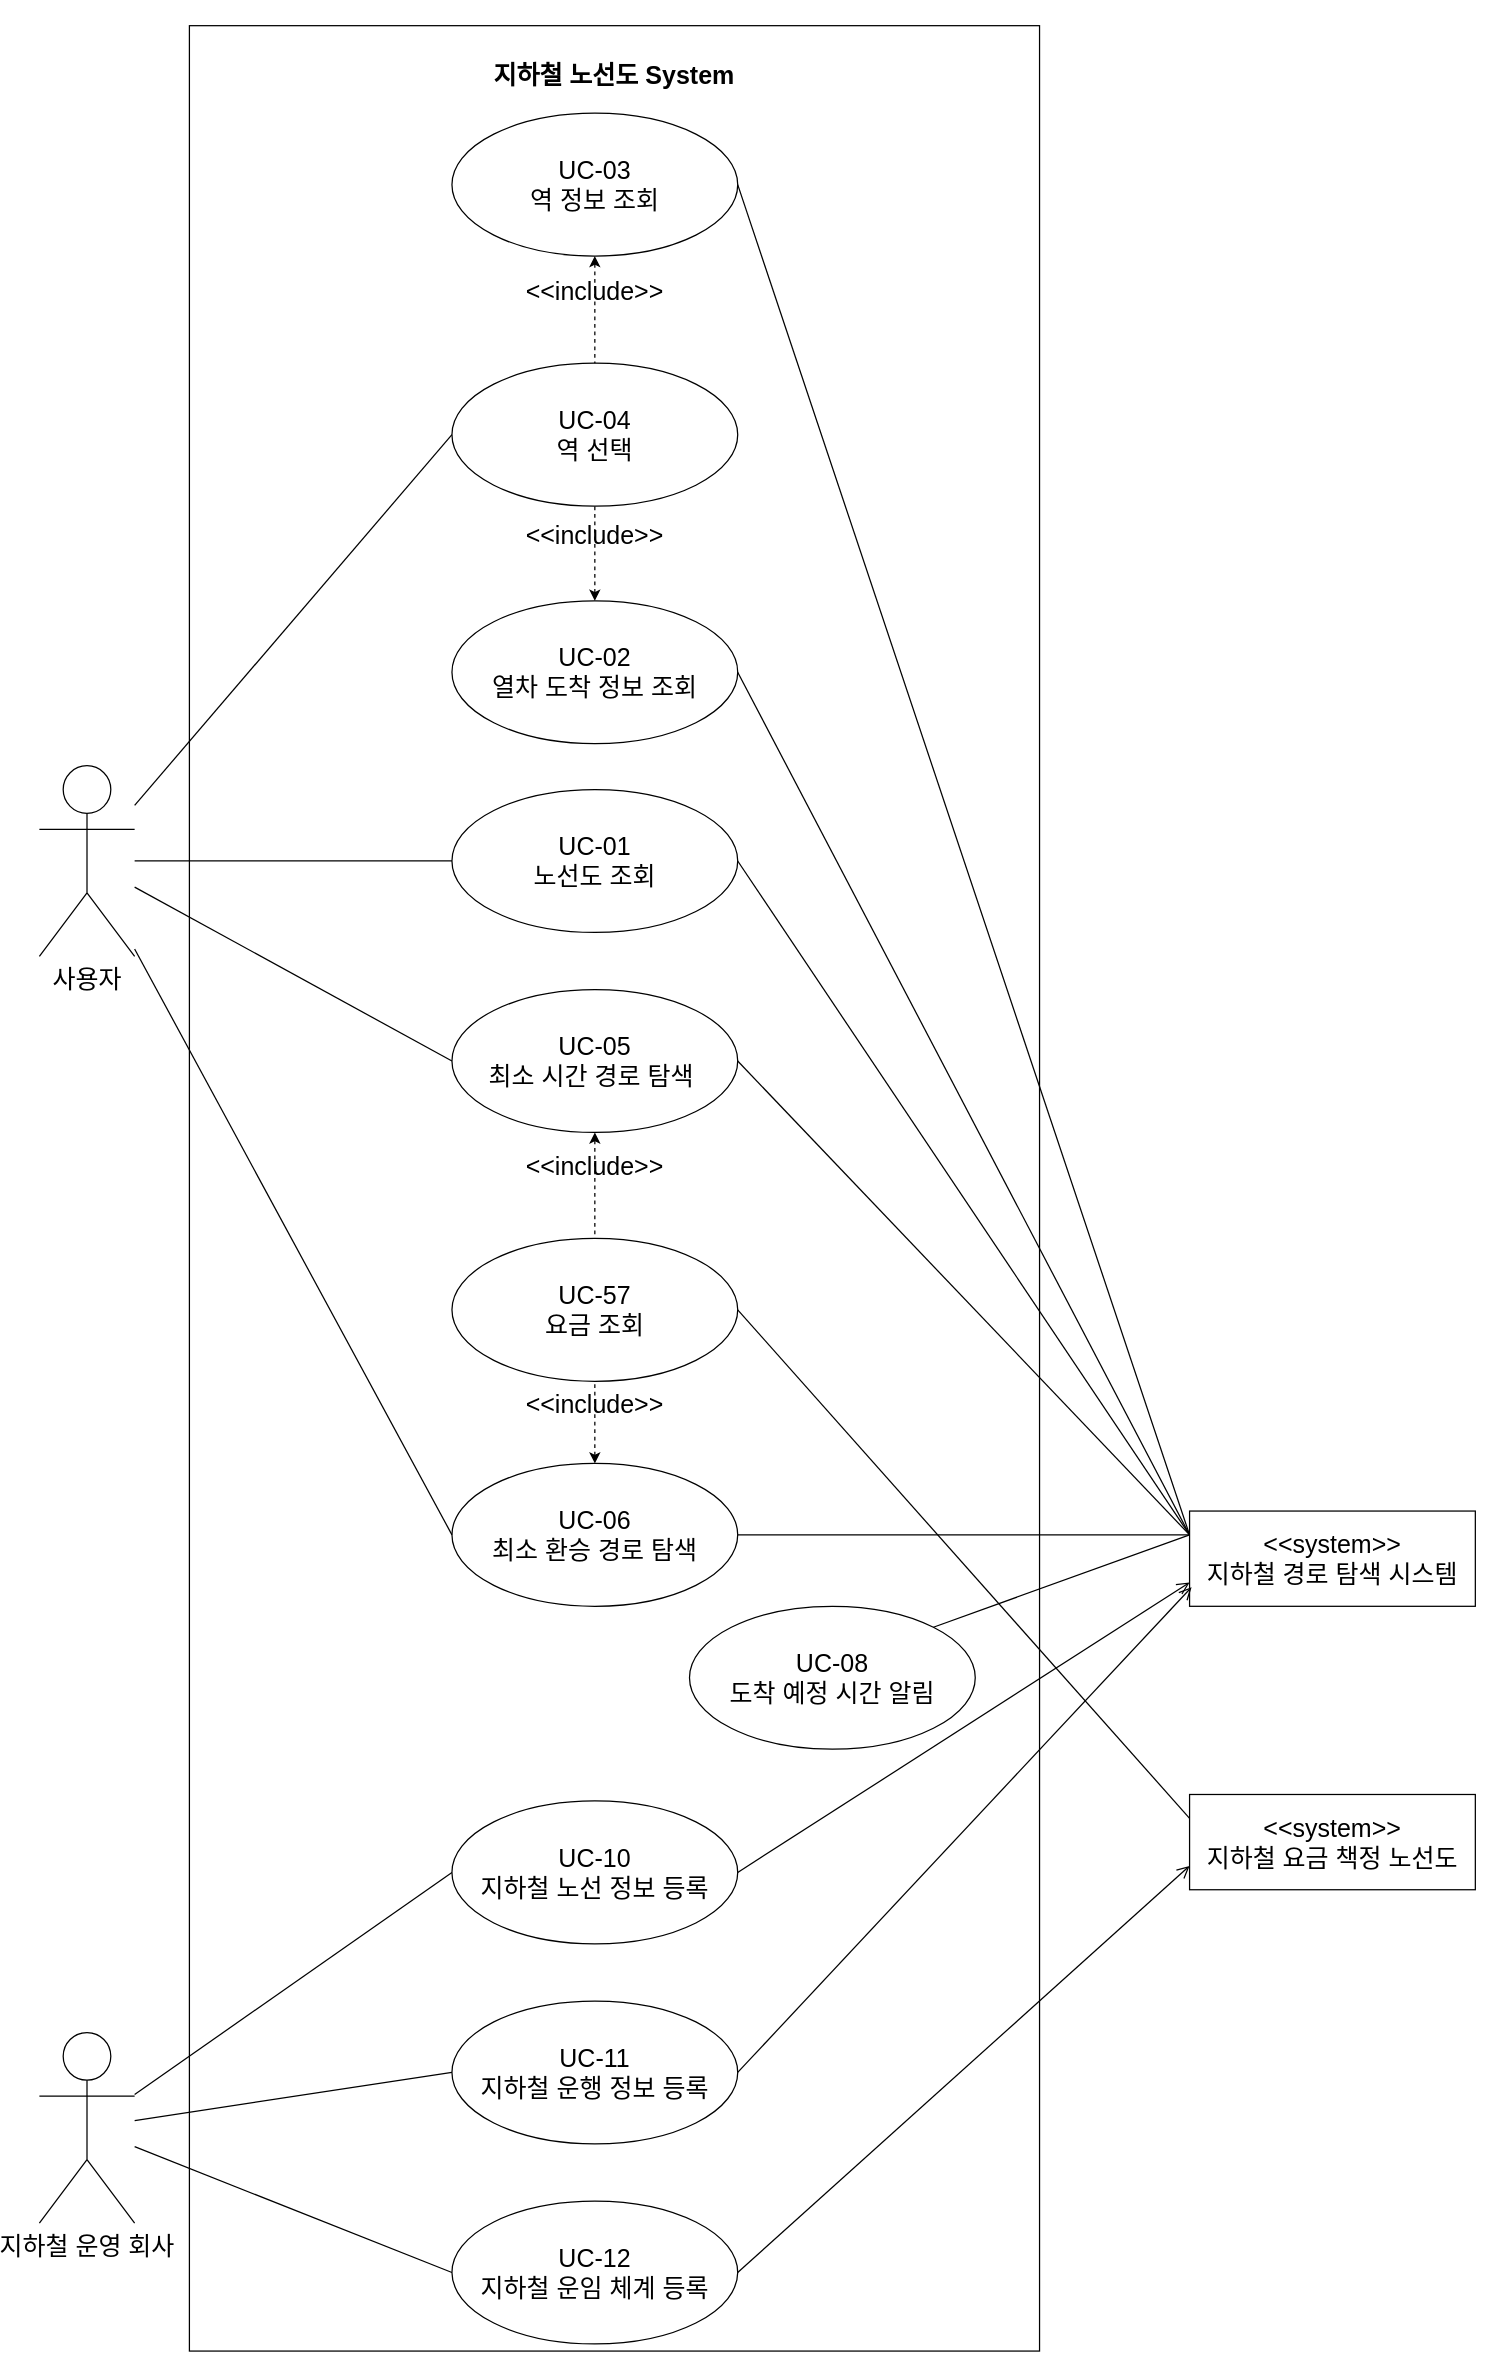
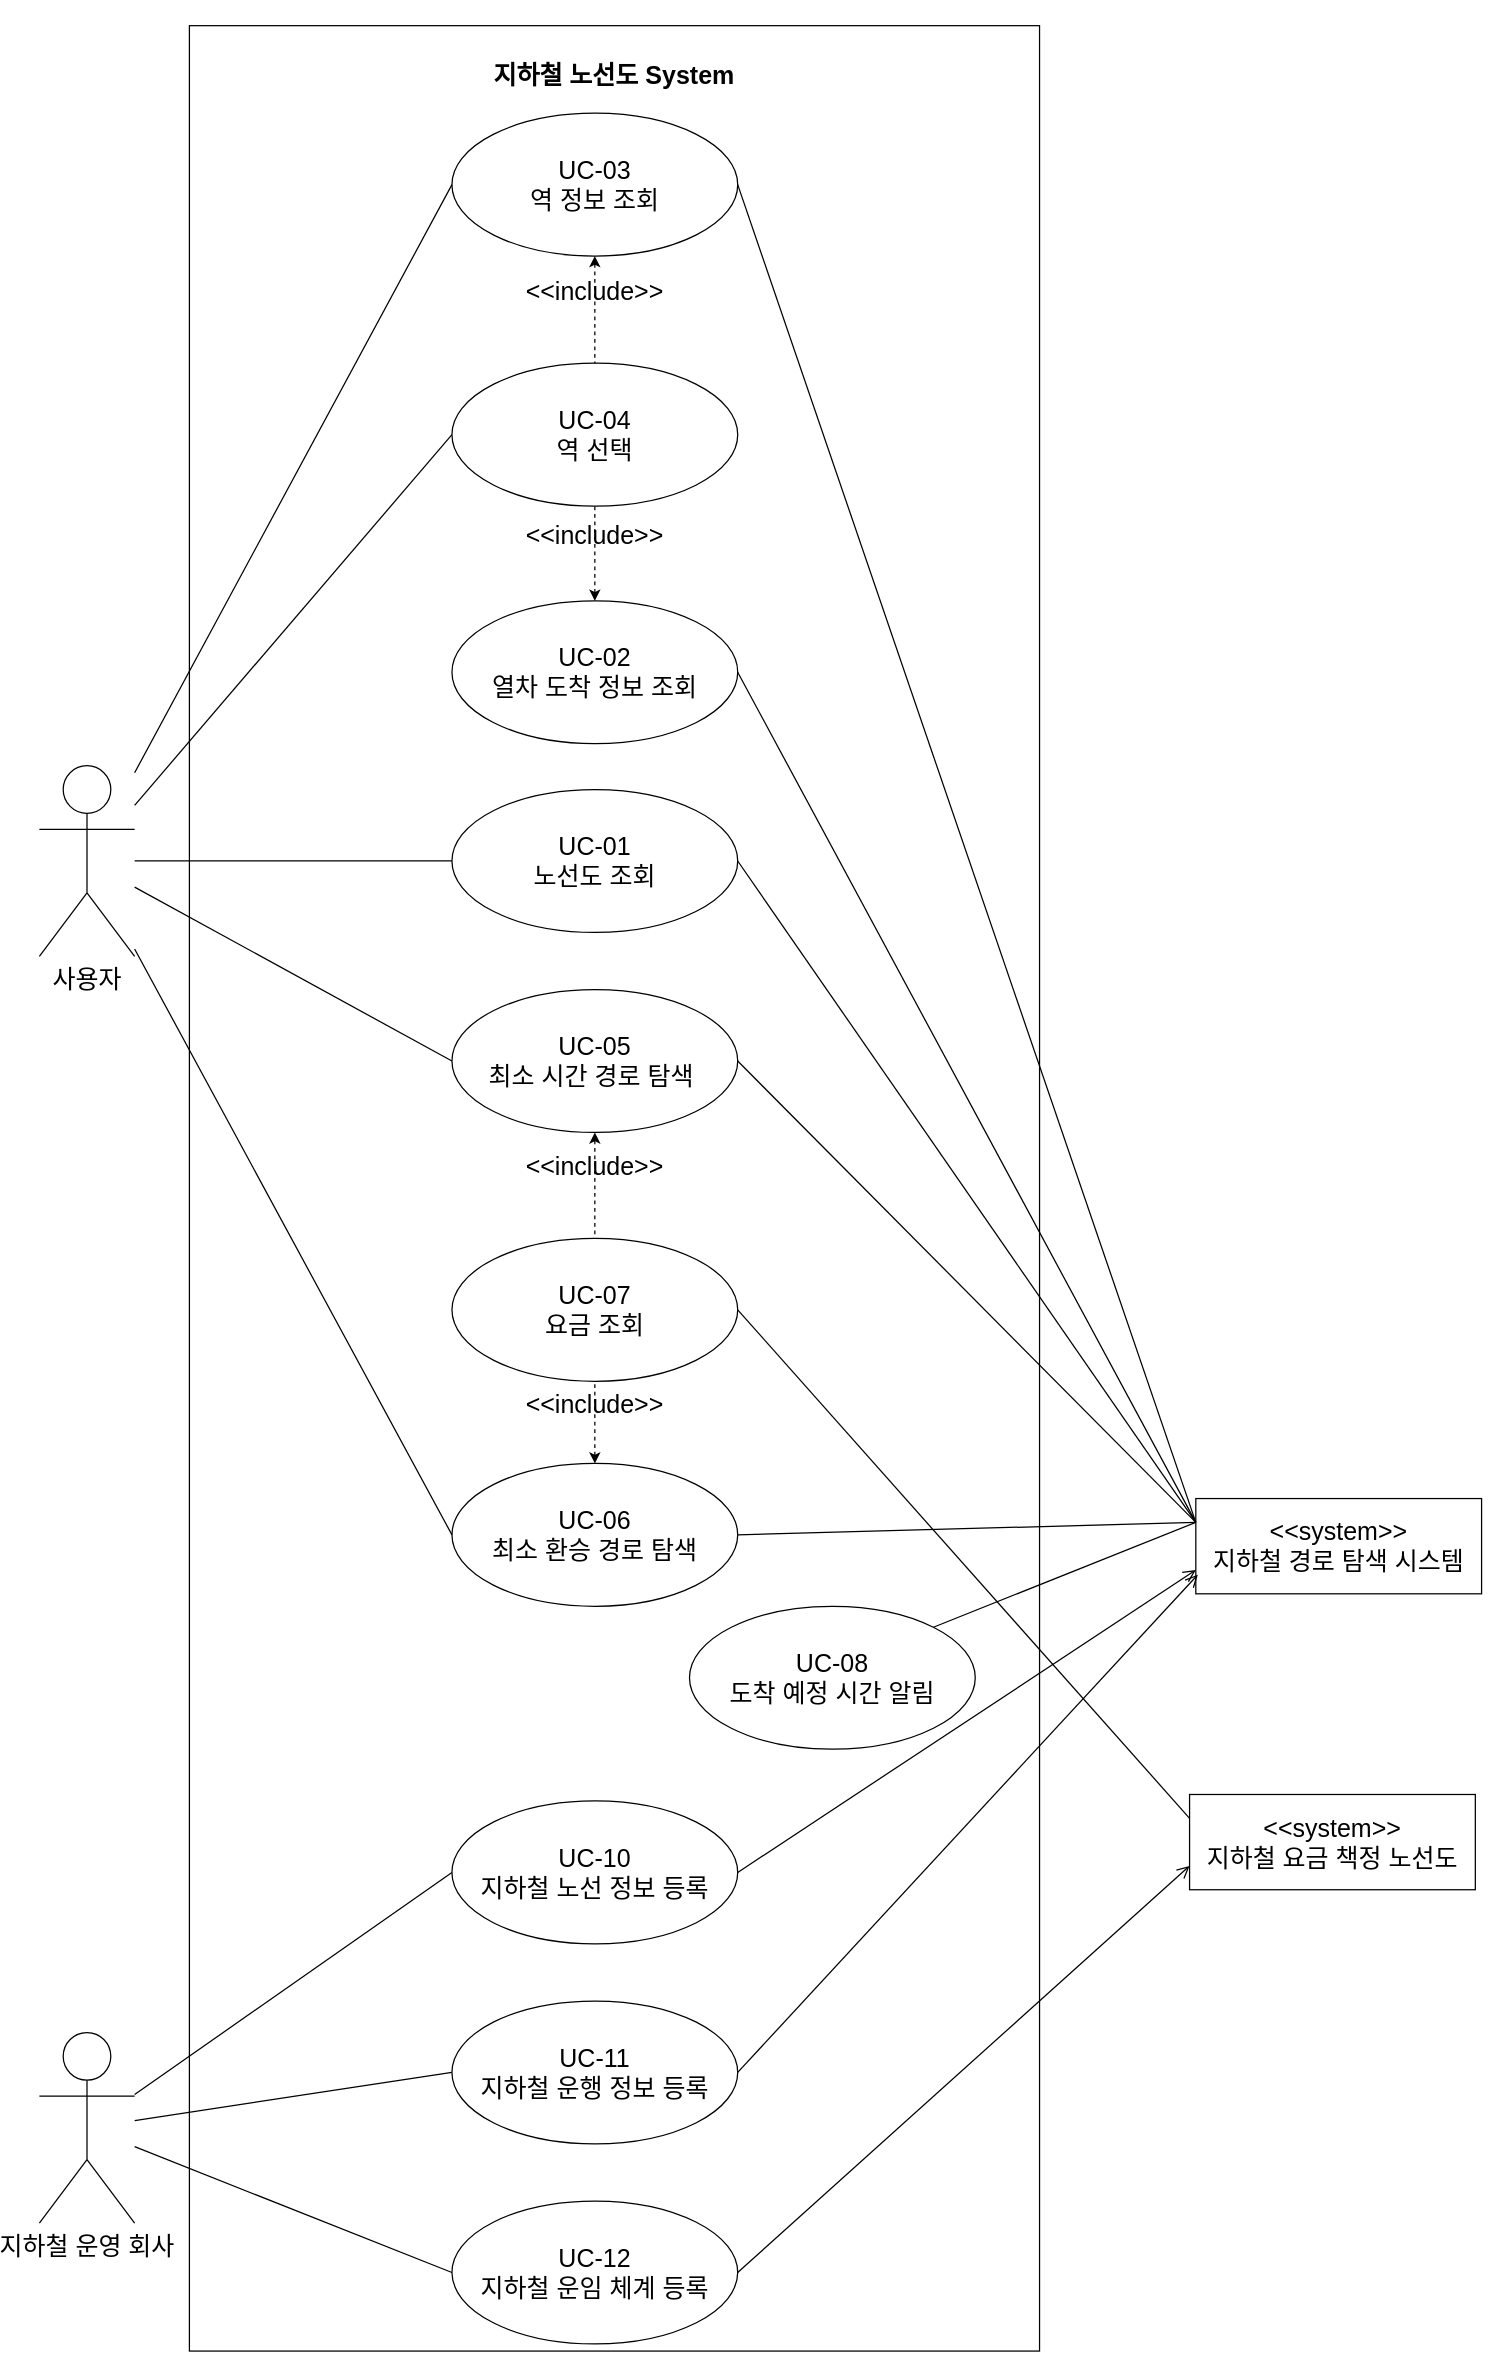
+ <mxCell id="33" value="" style="endArrow=none;html=1;rounded=0;entryX=0;entryY=0.5;entryDx=0;entryDy=0;fontSize=20;" edge="1" parent="1" source="2" target="6"><mxGeometry width="50" height="50" relative="1" as="geometry"><mxPoint x="126" y="858" as="sourcePoint" /><mxPoint x="387" y="718" as="targetPoint" /></mxGeometry></mxCell>
- <mxCell id="18" value="UC-57&lt;div style=&quot;font-size: 20px;&quot;&gt;요금 조회&lt;/div&gt;" style="ellipse;whiteSpace=wrap;html=1;fontSize=20;" vertex="1" parent="1"><mxGeometry x="350.006" y="989.997" width="228.571" height="114.286" as="geometry" /></mxCell>
+ <mxCell id="18" value="UC-07&lt;div style=&quot;font-size: 20px;&quot;&gt;요금 조회&lt;/div&gt;" style="ellipse;whiteSpace=wrap;html=1;fontSize=20;" vertex="1" parent="1"><mxGeometry x="350.006" y="989.997" width="228.571" height="114.286" as="geometry" /></mxCell>
- <mxCell id="8" value="&lt;div style=&quot;font-size: 20px;&quot;&gt;&amp;lt;&amp;lt;system&amp;gt;&amp;gt;&lt;/div&gt;지하철 경로 탐색 시스템" style="html=1;whiteSpace=wrap;fontSize=20;" vertex="1" parent="1"><mxGeometry x="940" y="1208.1" width="228.57" height="76.19" as="geometry" /></mxCell>
+ <mxCell id="8" value="&lt;div style=&quot;font-size: 20px;&quot;&gt;&amp;lt;&amp;lt;system&amp;gt;&amp;gt;&lt;/div&gt;지하철 경로 탐색 시스템" style="html=1;whiteSpace=wrap;fontSize=20;" vertex="1" parent="1"><mxGeometry x="945" y="1198.1" width="228.57" height="76.19" as="geometry" /></mxCell>
